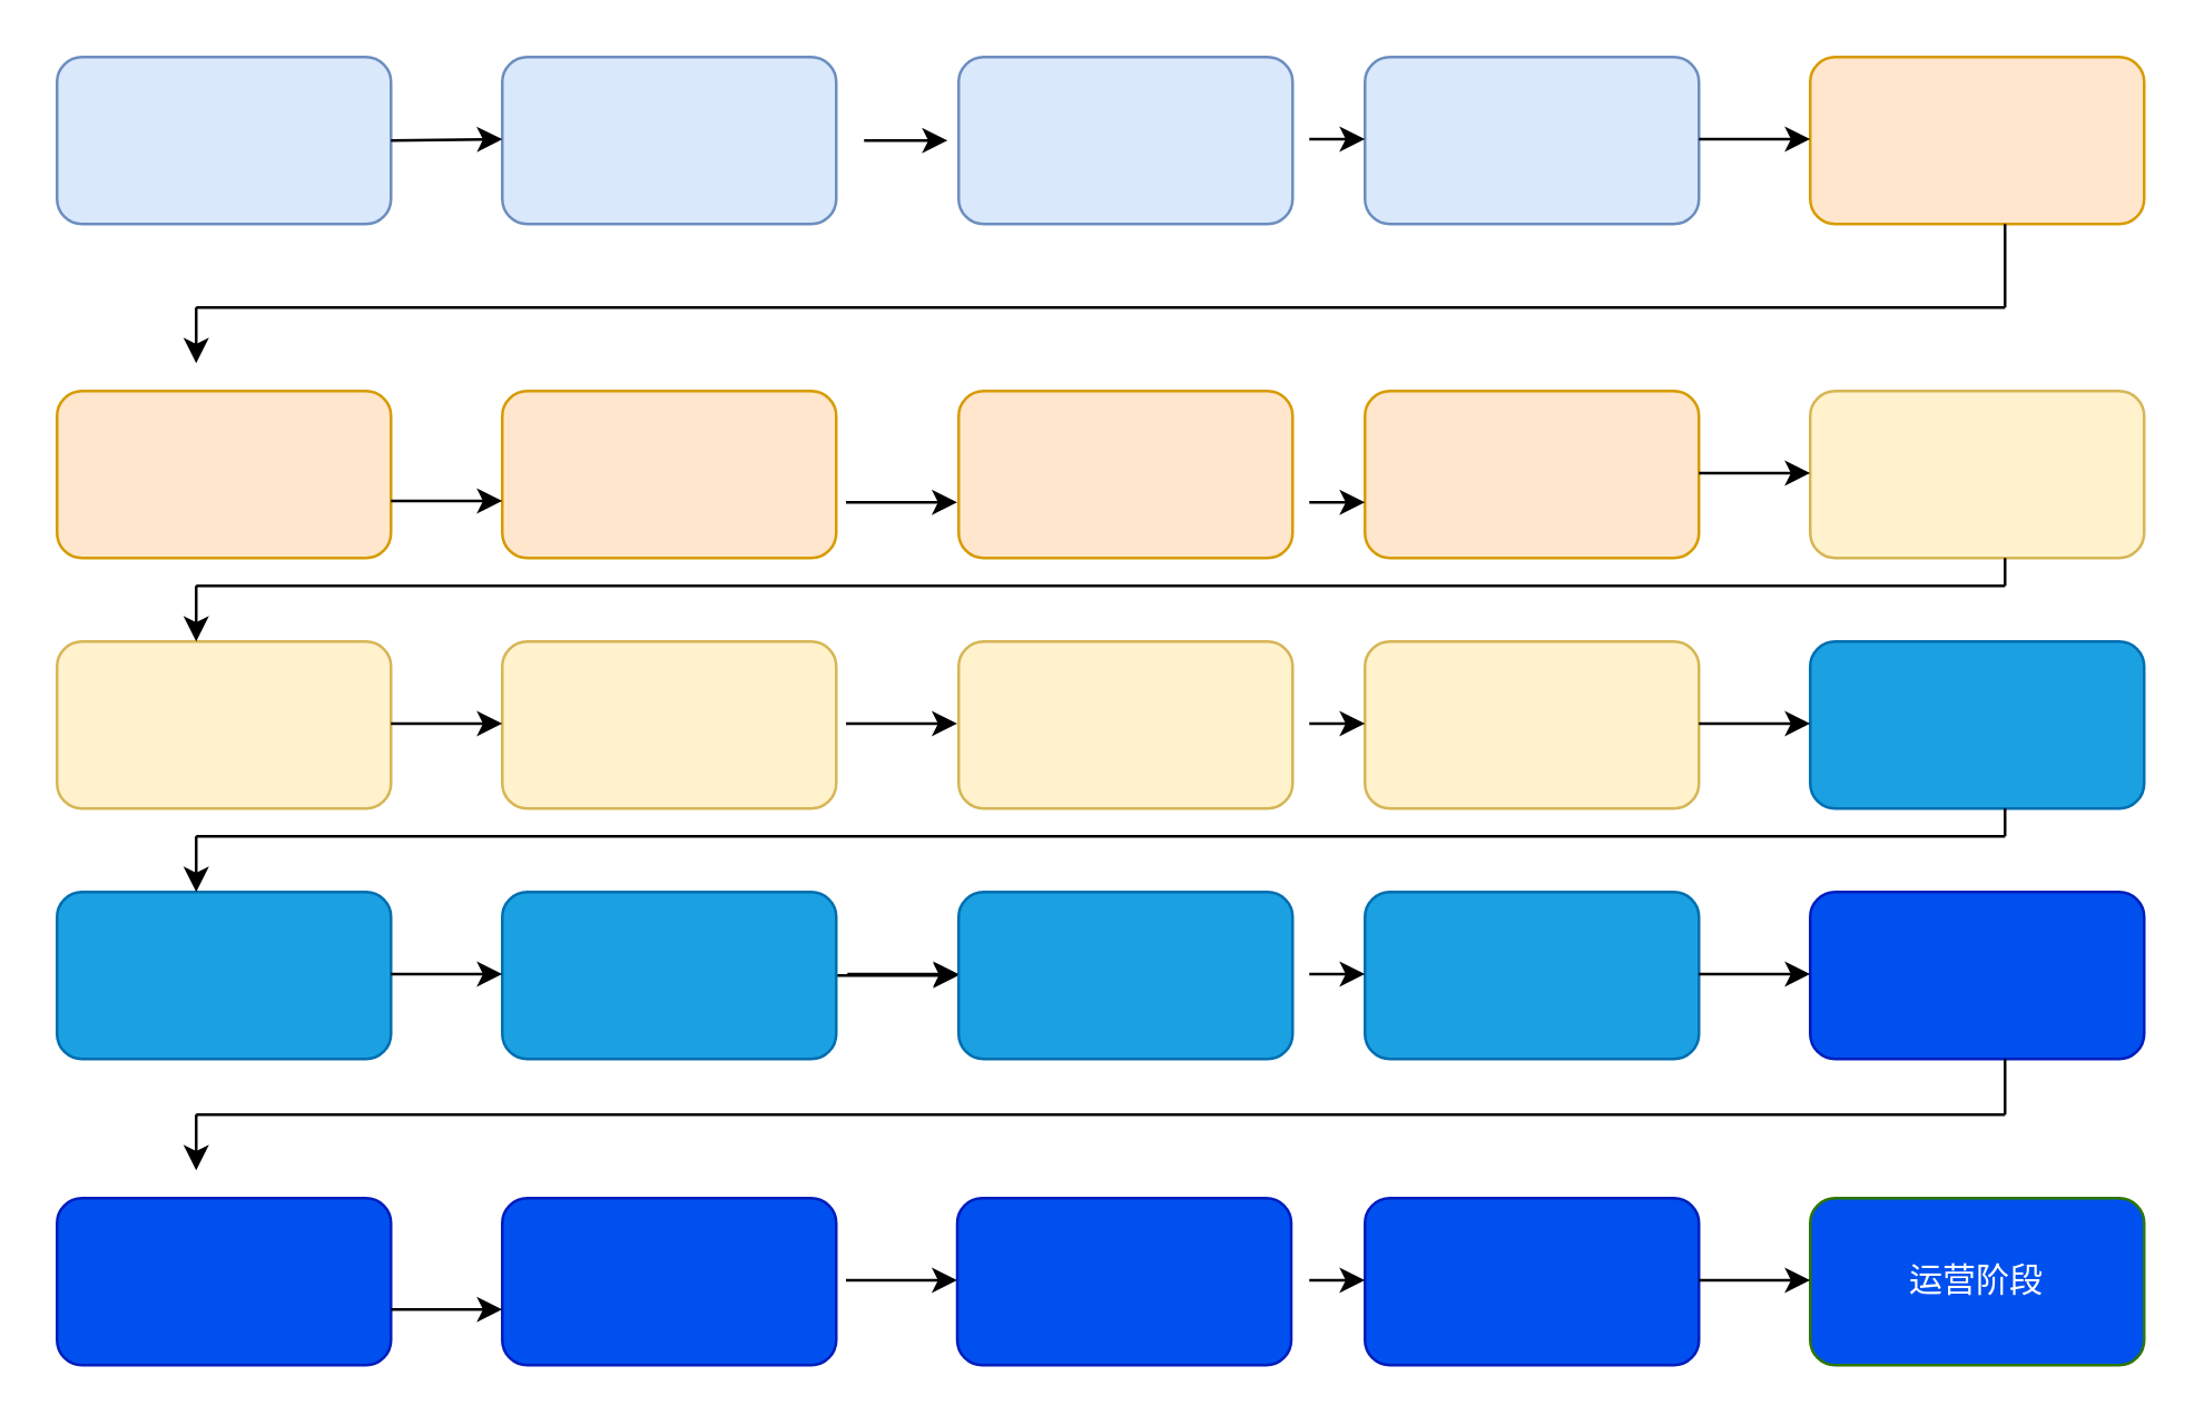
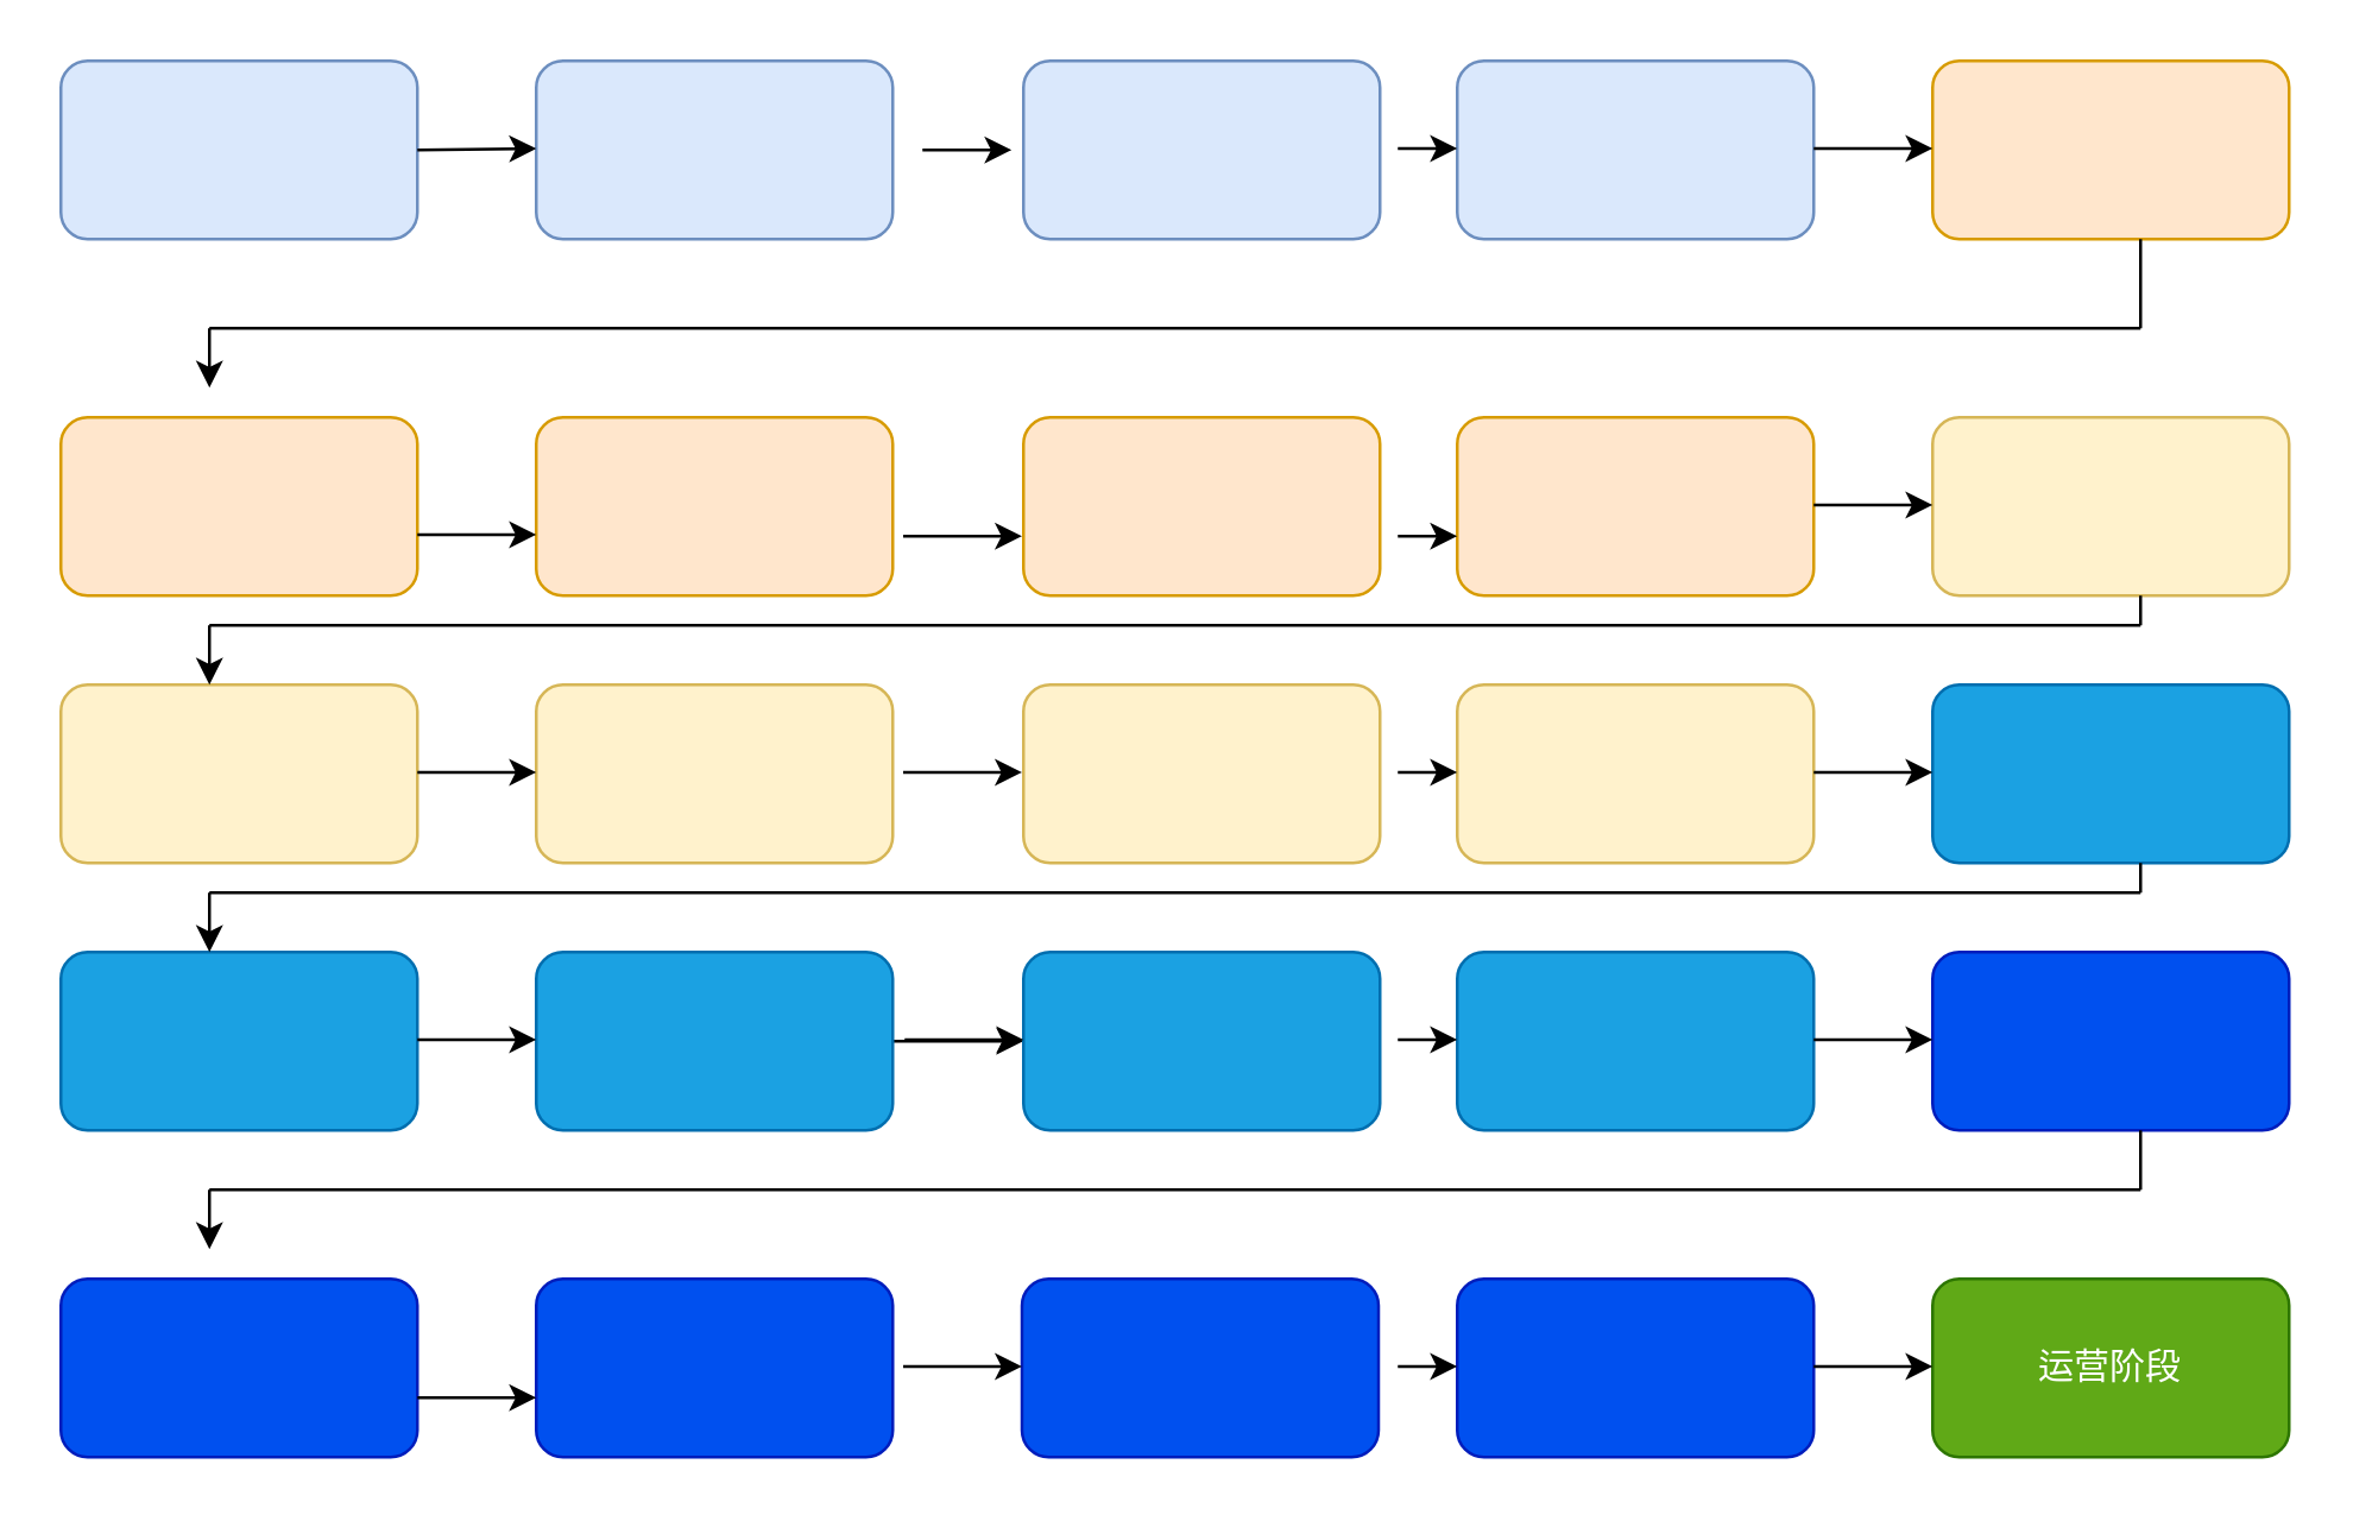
- <mxCell id="29" value="运营阶段" style="rounded=1;whiteSpace=wrap;html=1;fillColor=#0050ef;strokeColor=#2D7600;fontColor=#ffffff;" vertex="1" parent="1"><mxGeometry x="650" y="430" width="120" height="60" as="geometry" /></mxCell>
+ <mxCell id="29" value="运营阶段" style="rounded=1;whiteSpace=wrap;html=1;fillColor=#60a917;strokeColor=#2D7600;fontColor=#ffffff;" vertex="1" parent="1"><mxGeometry x="650" y="430" width="120" height="60" as="geometry" /></mxCell>
